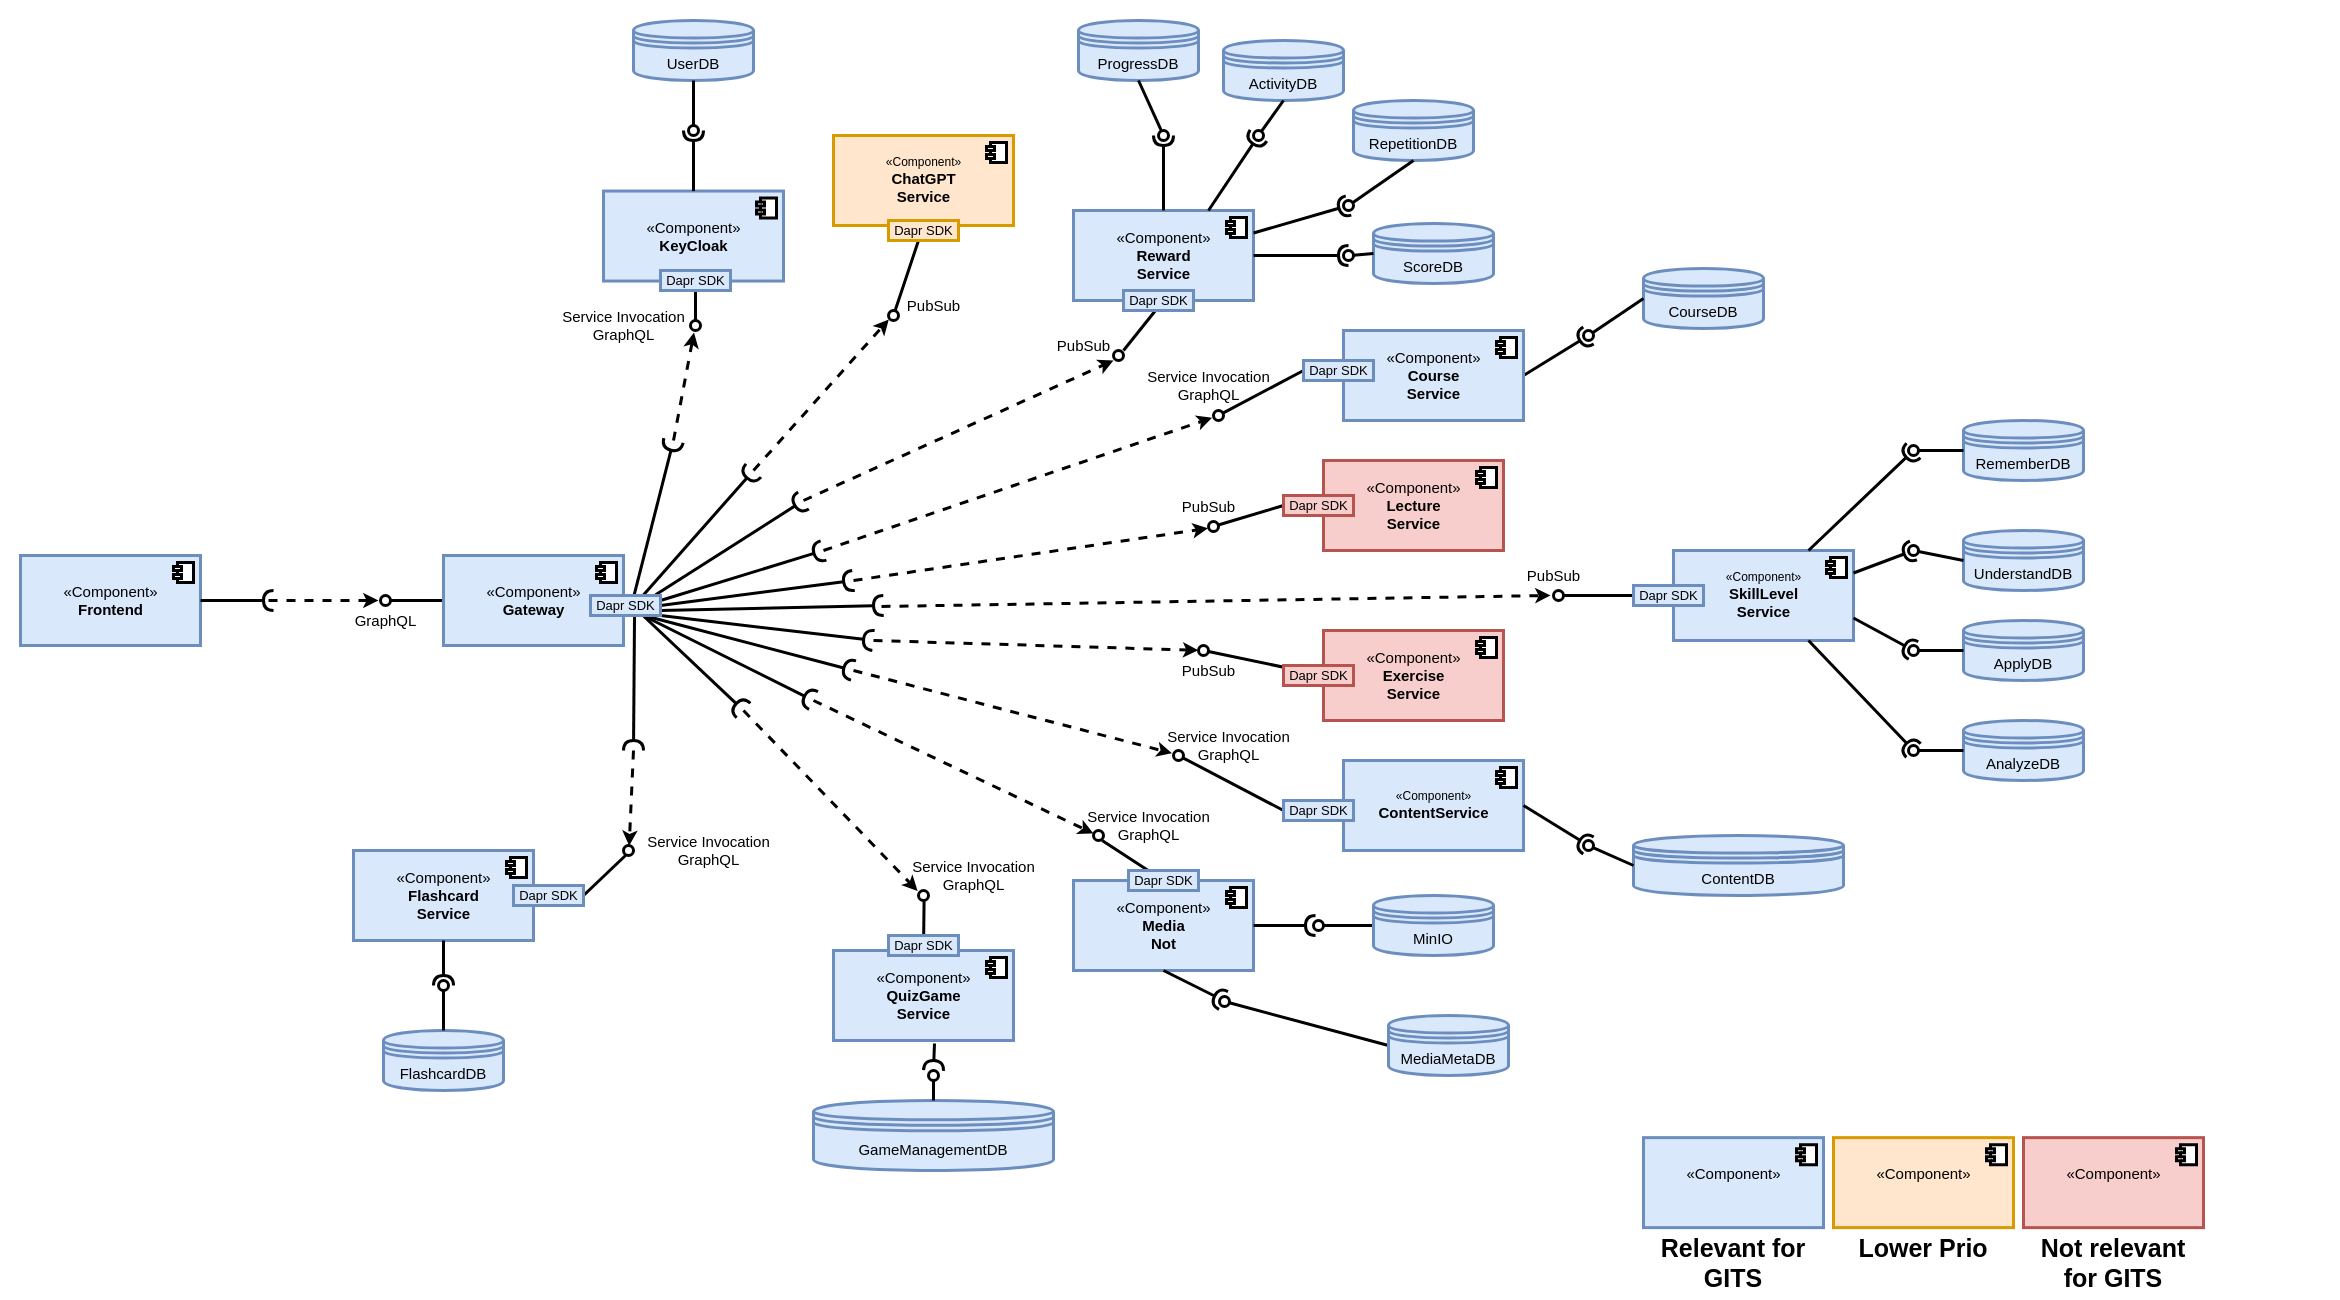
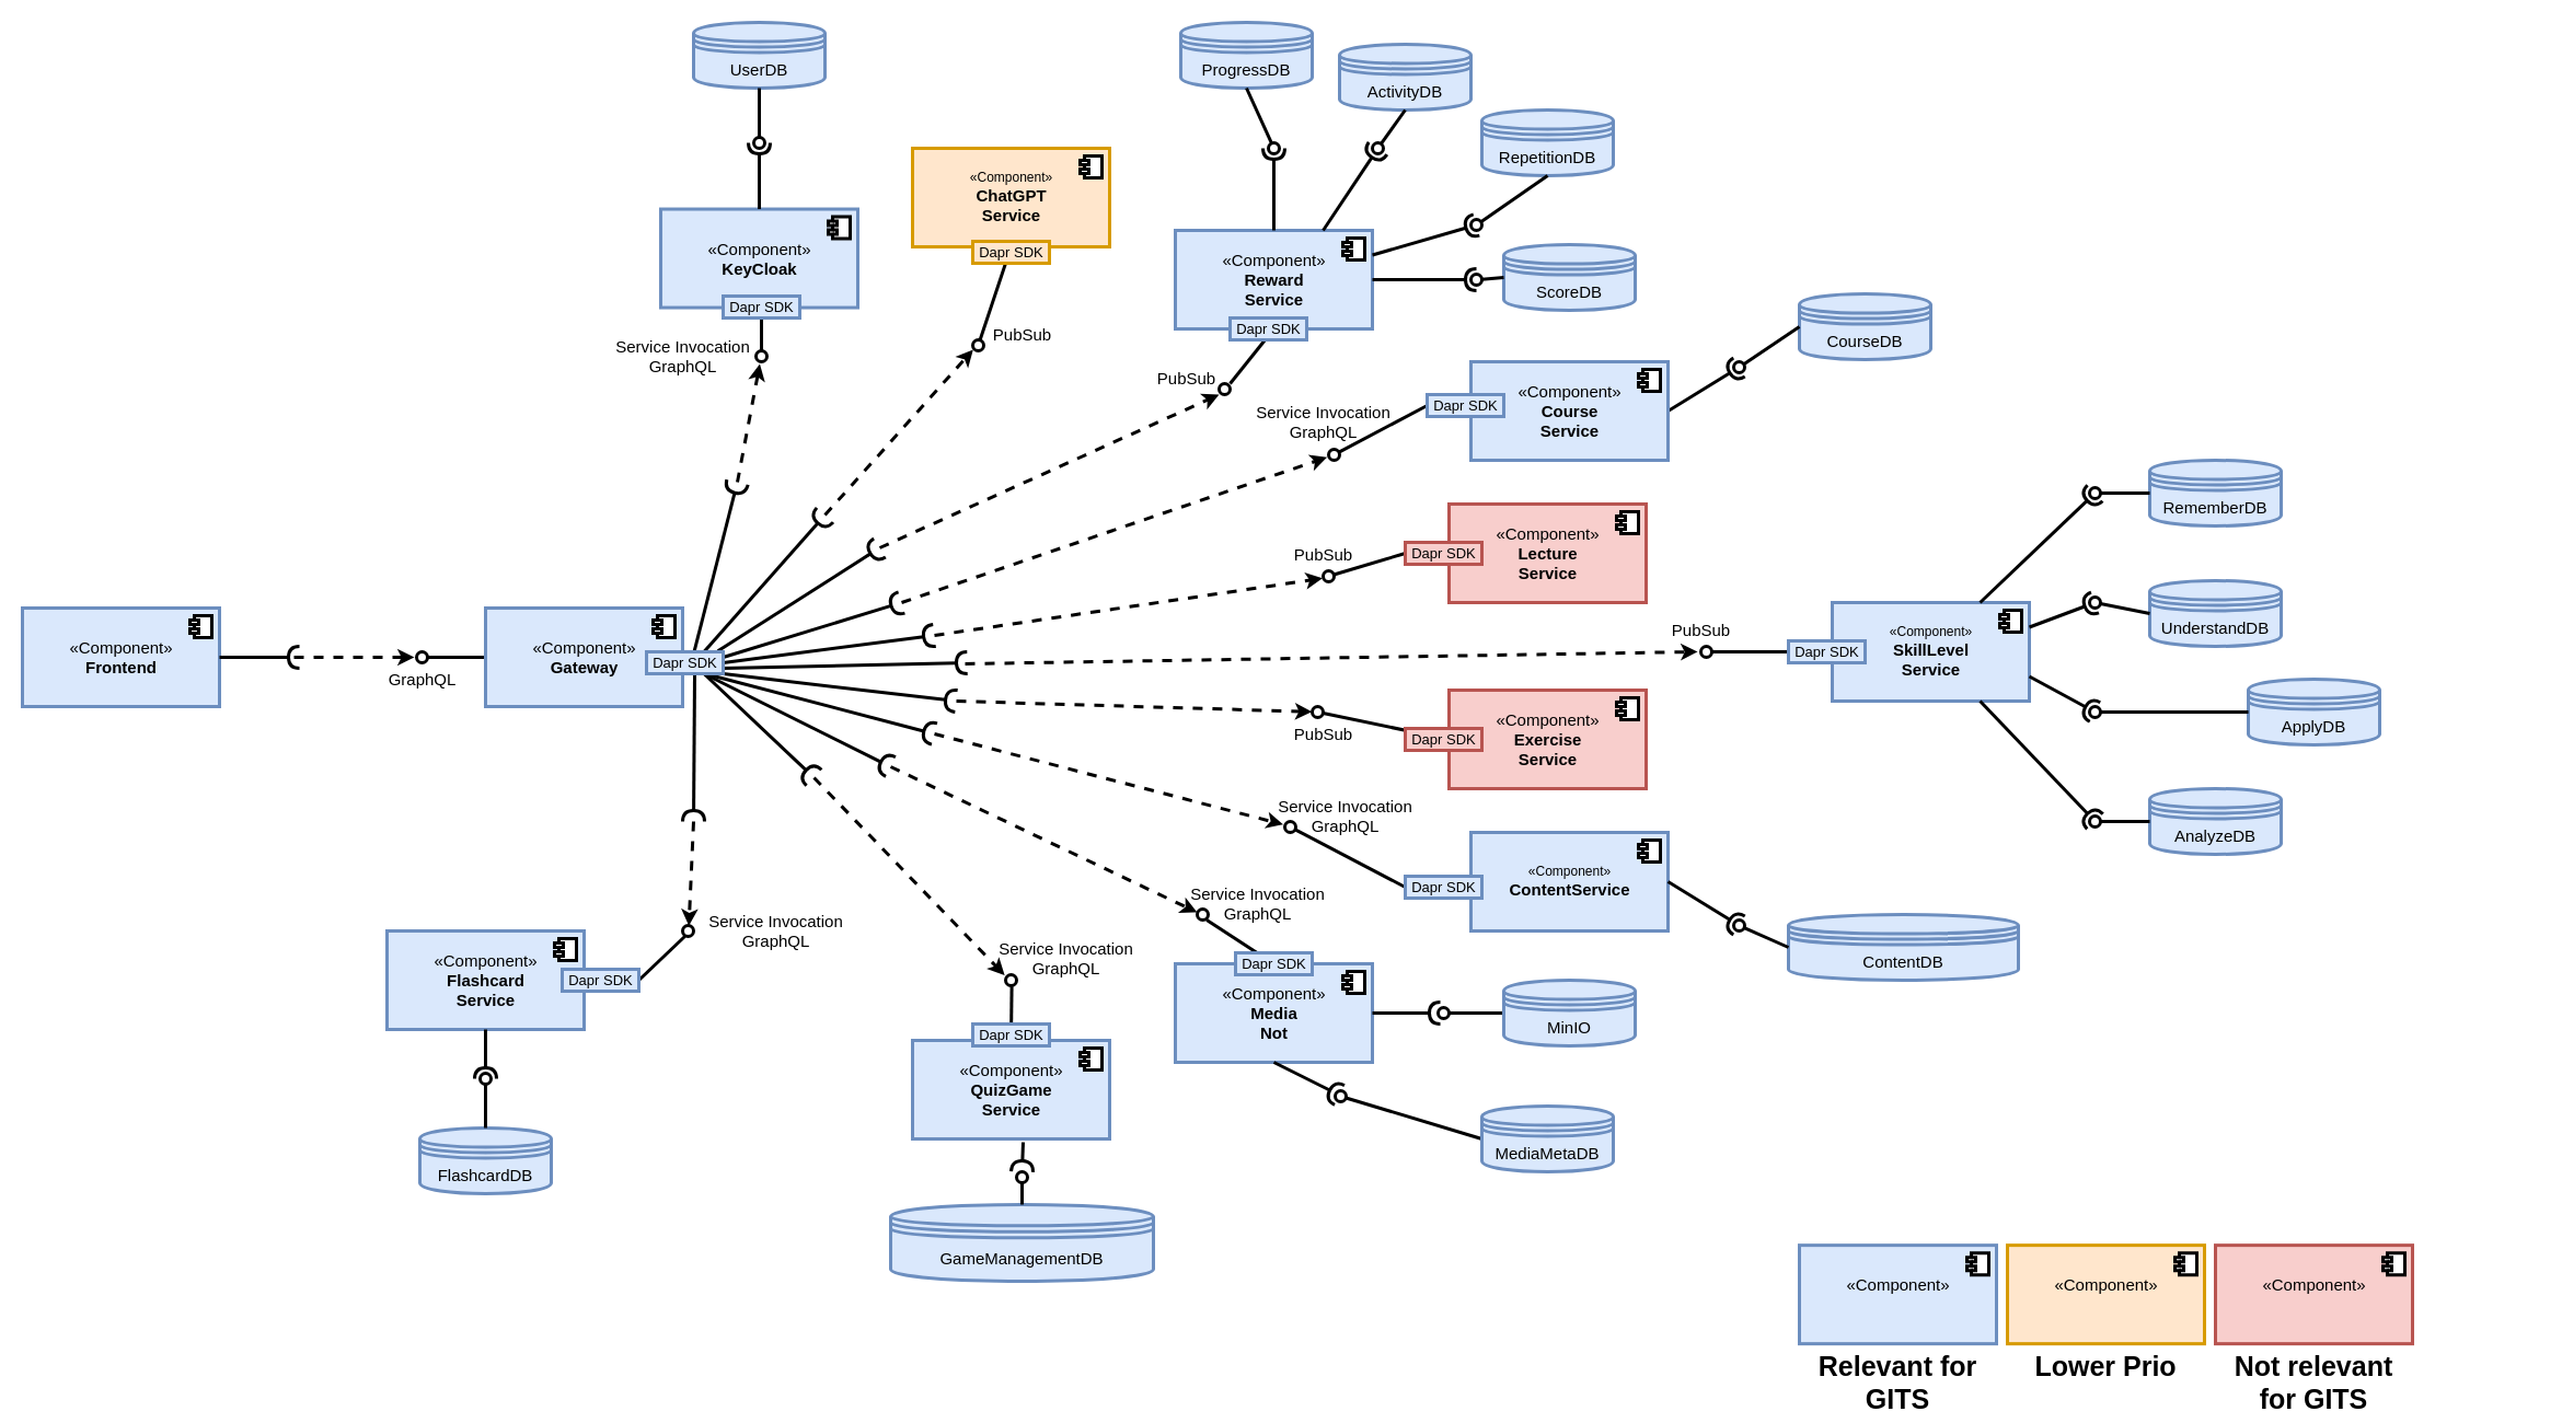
- <mxCell id="99" value="&lt;span style=&quot;font-size: 15px;&quot;&gt;ApplyDB&lt;/span&gt;" style="shape=datastore;whiteSpace=wrap;html=1;strokeWidth=3;fillColor=#dae8fc;strokeColor=#6c8ebf;" parent="1" vertex="1"><mxGeometry x="1963" y="620" width="120" height="60" as="geometry" /></mxCell>
+ <mxCell id="99" value="&lt;span style=&quot;font-size: 15px;&quot;&gt;ApplyDB&lt;/span&gt;" style="shape=datastore;whiteSpace=wrap;html=1;strokeWidth=3;fillColor=#dae8fc;strokeColor=#6c8ebf;" parent="1" vertex="1"><mxGeometry x="2053" y="620" width="120" height="60" as="geometry" /></mxCell>
- <mxCell id="44" value="&lt;font style=&quot;font-size: 15px;&quot;&gt;MediaMetaDB&lt;/font&gt;" style="shape=datastore;whiteSpace=wrap;html=1;strokeWidth=3;fillColor=#dae8fc;strokeColor=#6c8ebf;" parent="1" vertex="1"><mxGeometry x="1388" y="1015" width="120" height="60" as="geometry" /></mxCell>
+ <mxCell id="44" value="&lt;font style=&quot;font-size: 15px;&quot;&gt;MediaMetaDB&lt;/font&gt;" style="shape=datastore;whiteSpace=wrap;html=1;strokeWidth=3;fillColor=#dae8fc;strokeColor=#6c8ebf;" parent="1" vertex="1"><mxGeometry x="1353" y="1010" width="120" height="60" as="geometry" /></mxCell>
